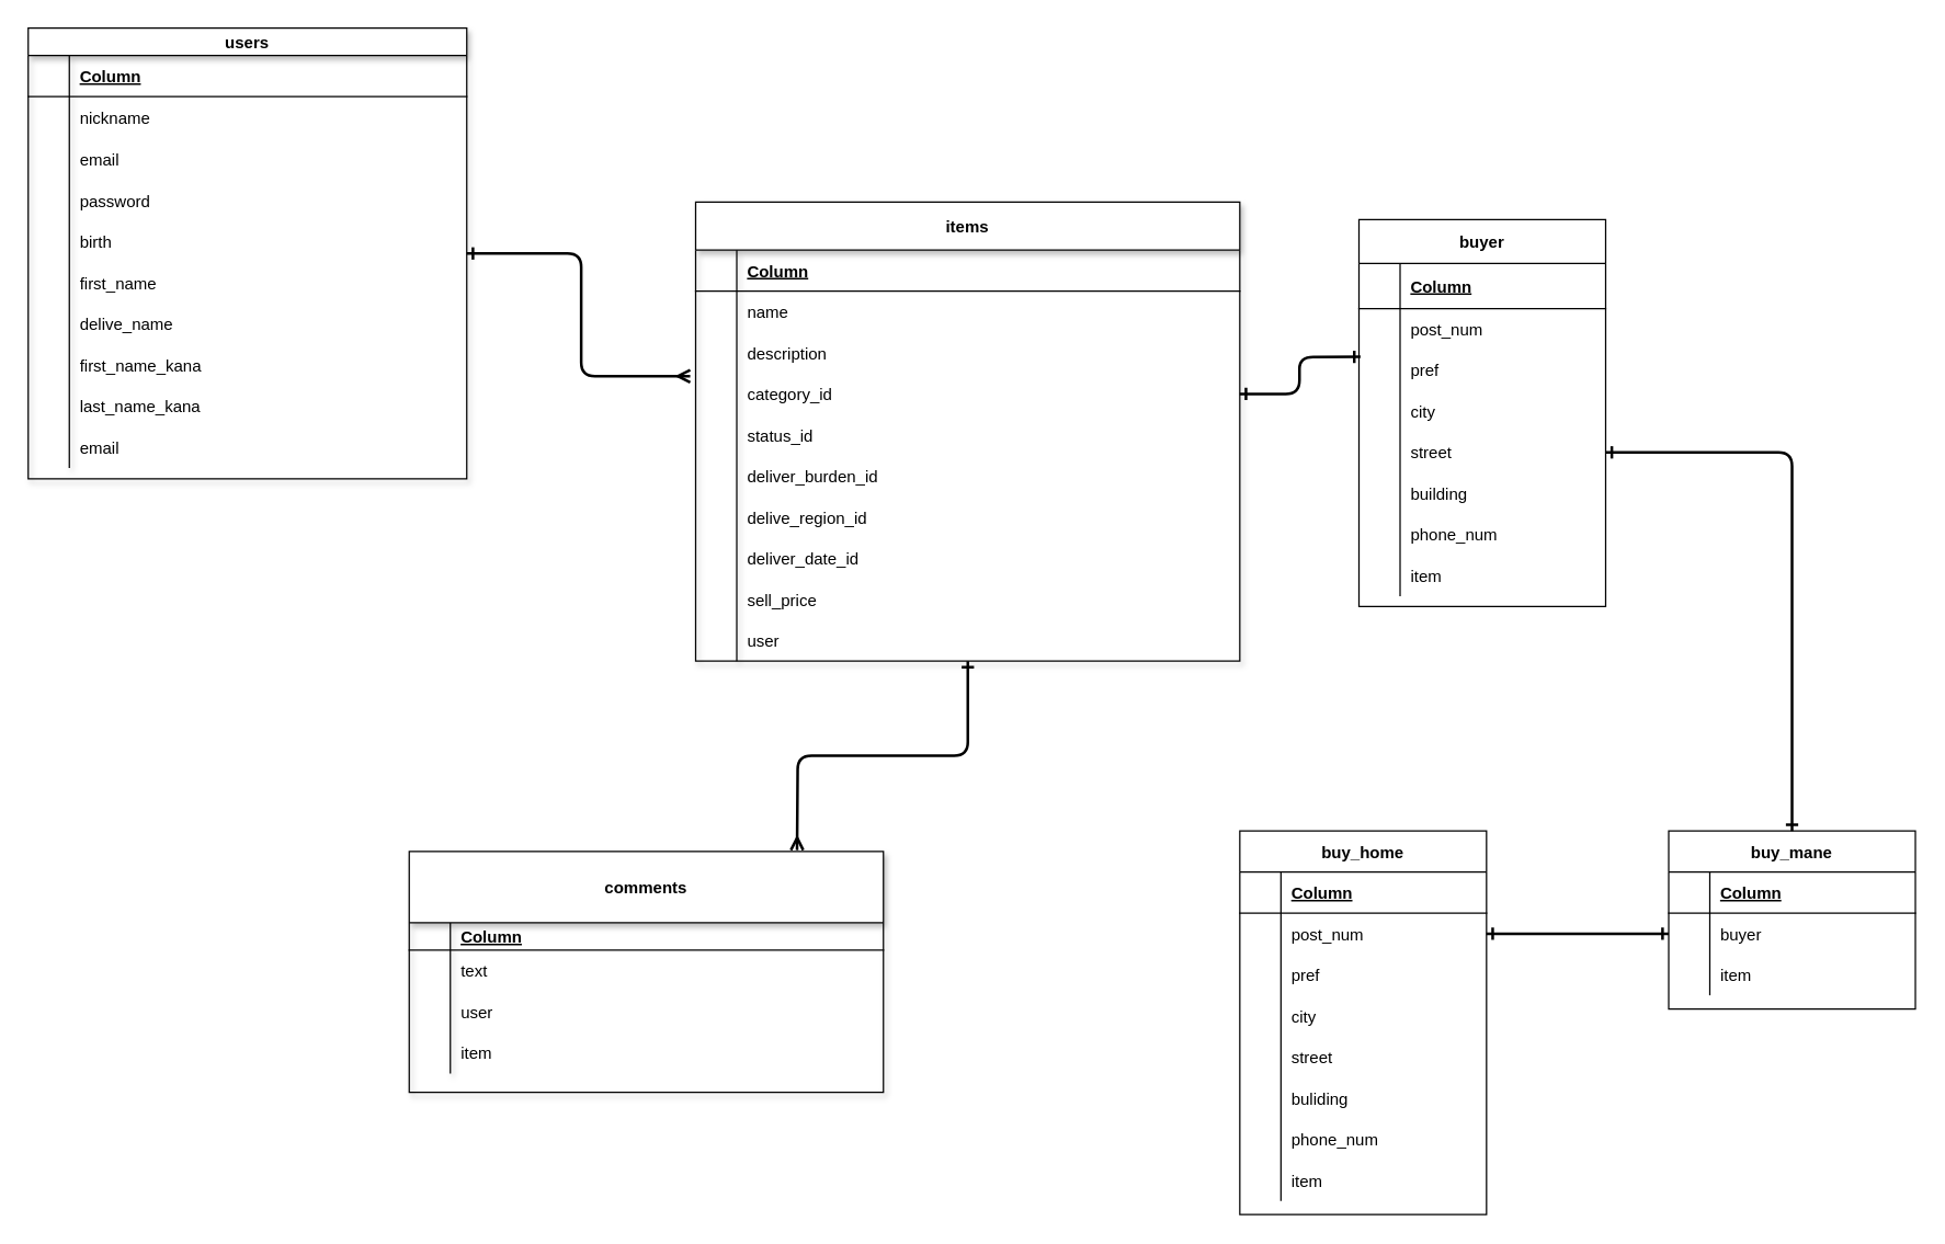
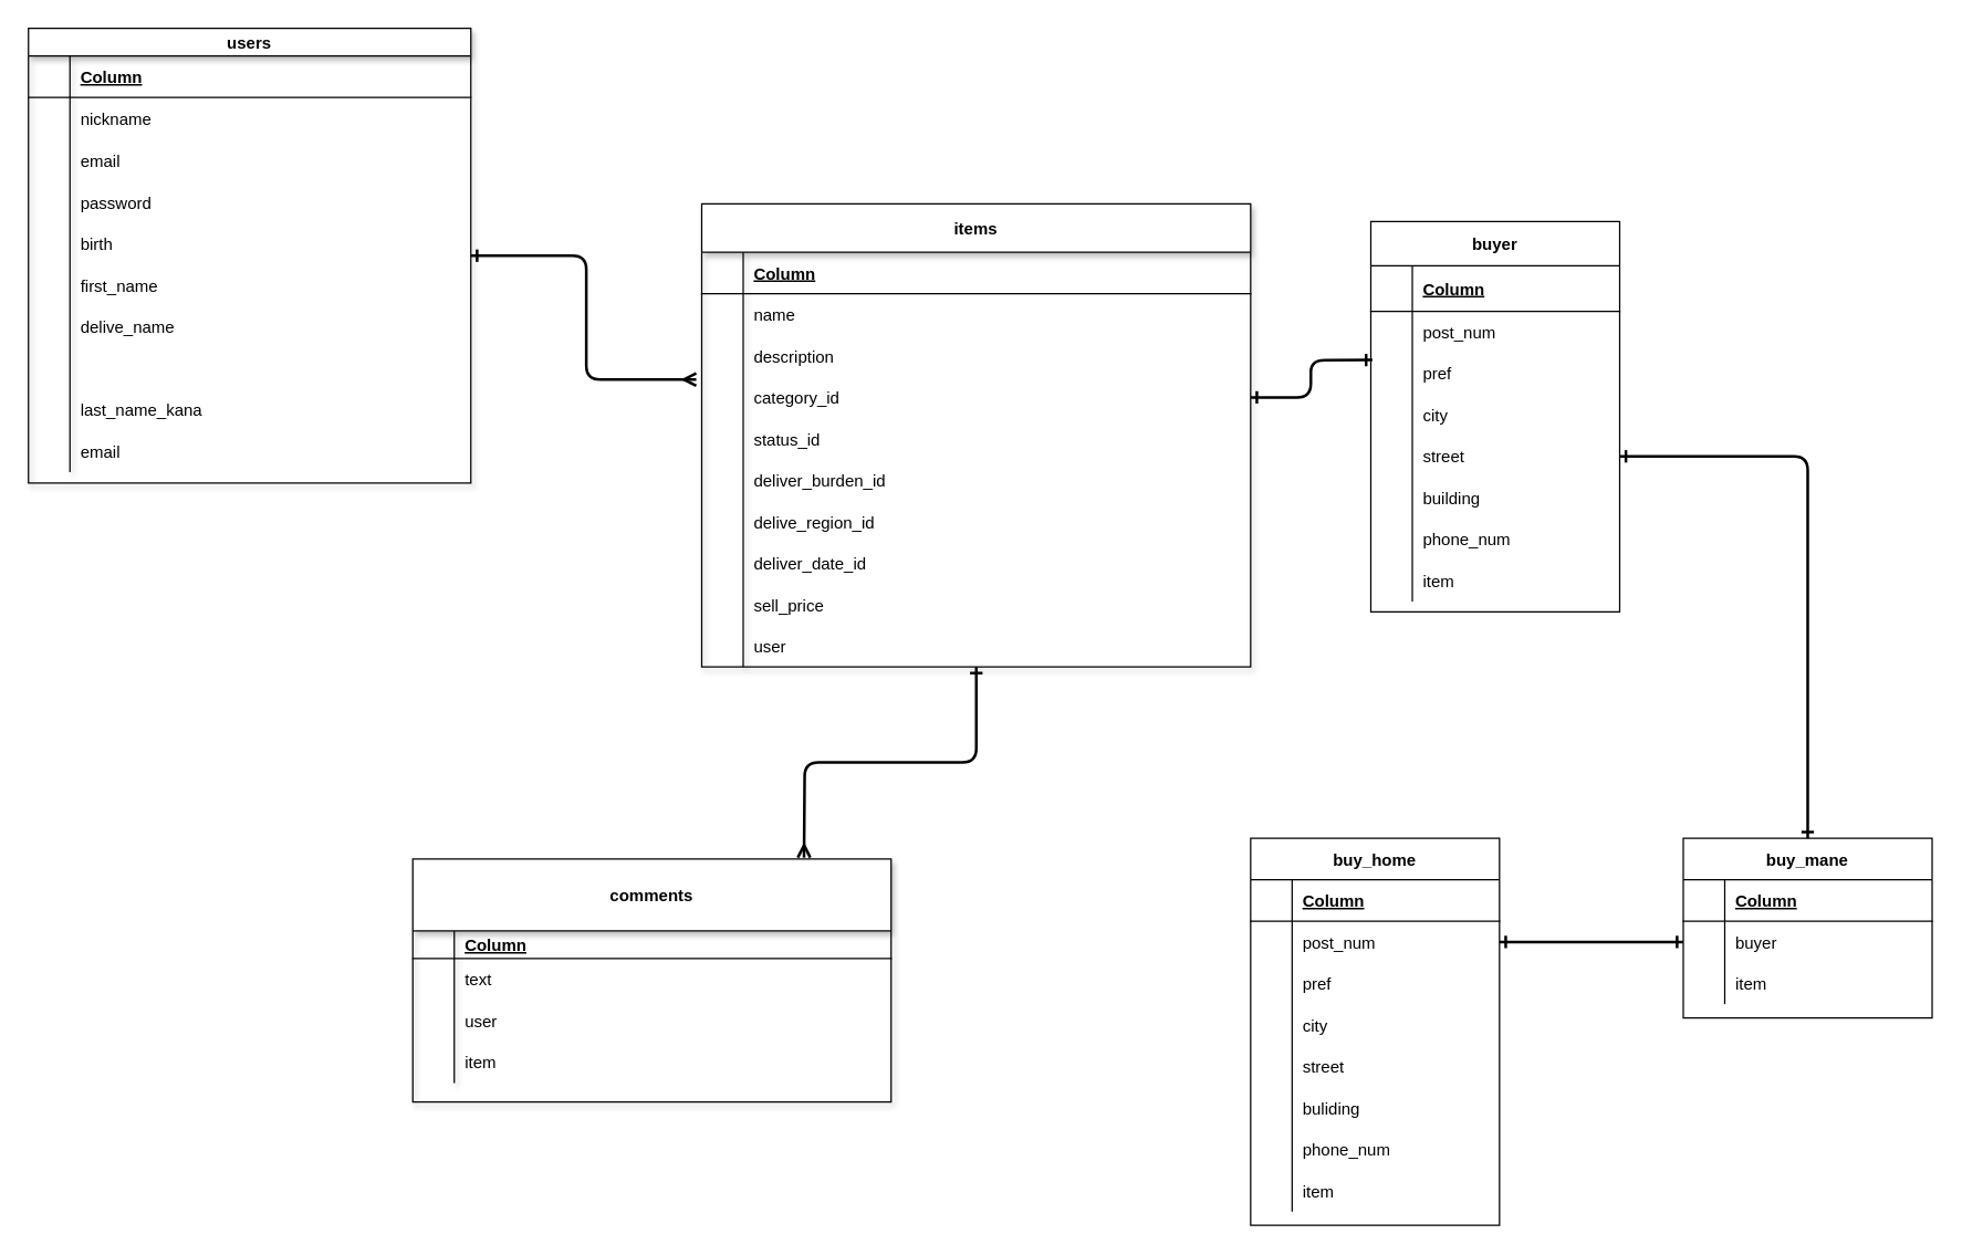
- <mxCell id="27" value="first_name_kana" style="shape=partialRectangle;connectable=0;fillColor=none;top=0;left=0;bottom=0;right=0;align=left;spacingLeft=6;overflow=hidden;" parent="25" vertex="1"><mxGeometry x="30" width="290" height="30" as="geometry" /></mxCell>
